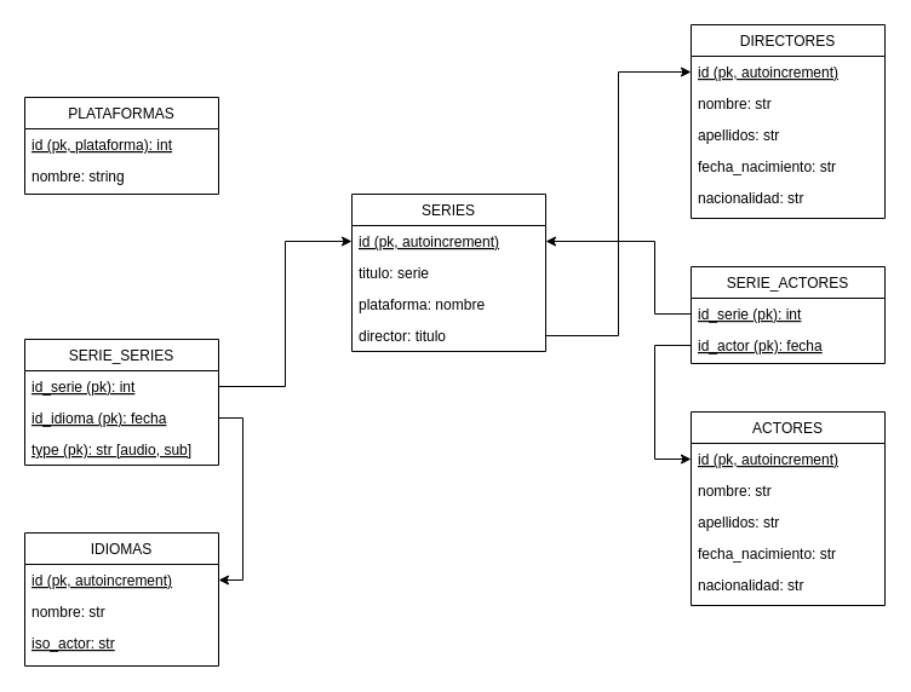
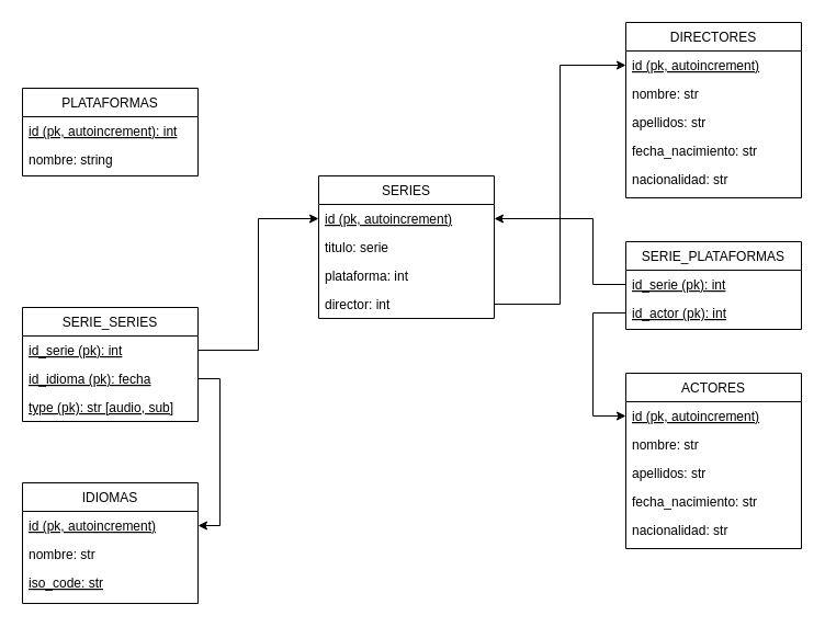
- <mxCell id="3" value="id (pk, plataforma): int" style="text;align=left;verticalAlign=top;spacingLeft=4;spacingRight=4;overflow=hidden;rotatable=0;points=[[0,0.5],[1,0.5]];portConstraint=eastwest;fontStyle=4" parent="2" vertex="1"><mxGeometry y="26" width="160" height="26" as="geometry" /></mxCell>
+ <mxCell id="3" value="id (pk, autoincrement): int" style="text;align=left;verticalAlign=top;spacingLeft=4;spacingRight=4;overflow=hidden;rotatable=0;points=[[0,0.5],[1,0.5]];portConstraint=eastwest;fontStyle=4" parent="2" vertex="1"><mxGeometry y="26" width="160" height="26" as="geometry" /></mxCell>
- <mxCell id="26" value="SERIE_ACTORES" style="swimlane;fontStyle=0;align=center;verticalAlign=top;childLayout=stackLayout;horizontal=1;startSize=26;horizontalStack=0;resizeParent=1;resizeLast=0;collapsible=1;marginBottom=0;rounded=0;shadow=0;strokeWidth=1;" vertex="1" parent="1"><mxGeometry x="570" y="220" width="160" height="80" as="geometry"><mxRectangle x="550" y="140" width="160" height="26" as="alternateBounds" /></mxGeometry></mxCell>
+ <mxCell id="26" value="SERIE_PLATAFORMAS" style="swimlane;fontStyle=0;align=center;verticalAlign=top;childLayout=stackLayout;horizontal=1;startSize=26;horizontalStack=0;resizeParent=1;resizeLast=0;collapsible=1;marginBottom=0;rounded=0;shadow=0;strokeWidth=1;" vertex="1" parent="1"><mxGeometry x="570" y="220" width="160" height="80" as="geometry"><mxRectangle x="550" y="140" width="160" height="26" as="alternateBounds" /></mxGeometry></mxCell>
- <mxCell id="24" value="plataforma: nombre" style="text;align=left;verticalAlign=top;spacingLeft=4;spacingRight=4;overflow=hidden;rotatable=0;points=[[0,0.5],[1,0.5]];portConstraint=eastwest;rounded=0;shadow=0;html=0;" vertex="1" parent="21"><mxGeometry y="78" width="160" height="26" as="geometry" /></mxCell>
+ <mxCell id="24" value="plataforma: int" style="text;align=left;verticalAlign=top;spacingLeft=4;spacingRight=4;overflow=hidden;rotatable=0;points=[[0,0.5],[1,0.5]];portConstraint=eastwest;rounded=0;shadow=0;html=0;" vertex="1" parent="21"><mxGeometry y="78" width="160" height="26" as="geometry" /></mxCell>
- <mxCell id="25" value="director: titulo" style="text;align=left;verticalAlign=top;spacingLeft=4;spacingRight=4;overflow=hidden;rotatable=0;points=[[0,0.5],[1,0.5]];portConstraint=eastwest;rounded=0;shadow=0;html=0;" vertex="1" parent="21"><mxGeometry y="104" width="160" height="26" as="geometry" /></mxCell>
+ <mxCell id="25" value="director: int" style="text;align=left;verticalAlign=top;spacingLeft=4;spacingRight=4;overflow=hidden;rotatable=0;points=[[0,0.5],[1,0.5]];portConstraint=eastwest;rounded=0;shadow=0;html=0;" vertex="1" parent="21"><mxGeometry y="104" width="160" height="26" as="geometry" /></mxCell>
- <mxCell id="28" value="id_actor (pk): fecha" style="text;align=left;verticalAlign=top;spacingLeft=4;spacingRight=4;overflow=hidden;rotatable=0;points=[[0,0.5],[1,0.5]];portConstraint=eastwest;fontStyle=4" vertex="1" parent="26"><mxGeometry y="52" width="160" height="26" as="geometry" /></mxCell>
+ <mxCell id="28" value="id_actor (pk): int" style="text;align=left;verticalAlign=top;spacingLeft=4;spacingRight=4;overflow=hidden;rotatable=0;points=[[0,0.5],[1,0.5]];portConstraint=eastwest;fontStyle=4" vertex="1" parent="26"><mxGeometry y="52" width="160" height="26" as="geometry" /></mxCell>
- <mxCell id="20" value="iso_actor: str" style="text;align=left;verticalAlign=top;spacingLeft=4;spacingRight=4;overflow=hidden;rotatable=0;points=[[0,0.5],[1,0.5]];portConstraint=eastwest;rounded=0;shadow=0;html=0;fontStyle=4" vertex="1" parent="17"><mxGeometry y="78" width="160" height="26" as="geometry" /></mxCell>
+ <mxCell id="20" value="iso_code: str" style="text;align=left;verticalAlign=top;spacingLeft=4;spacingRight=4;overflow=hidden;rotatable=0;points=[[0,0.5],[1,0.5]];portConstraint=eastwest;rounded=0;shadow=0;html=0;fontStyle=4" vertex="1" parent="17"><mxGeometry y="78" width="160" height="26" as="geometry" /></mxCell>
